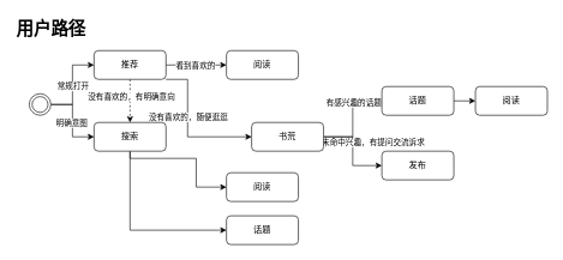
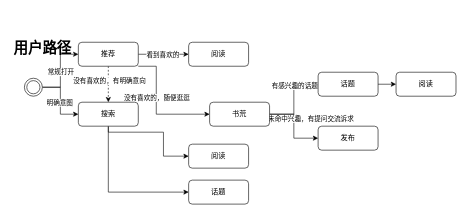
- <mxCell id="2" value="用户路径" style="text;strokeColor=none;fillColor=none;html=1;fontSize=24;fontStyle=1;verticalAlign=middle;align=center;" vertex="1" parent="1"><mxGeometry x="20" y="20" width="100" height="40" as="geometry" /></mxCell>
+ <mxCell id="2" value="用户路径" style="text;strokeColor=none;fillColor=none;html=1;fontSize=24;fontStyle=1;verticalAlign=middle;align=center;" vertex="1" parent="1"><mxGeometry x="20" y="60" width="100" height="40" as="geometry" /></mxCell>
